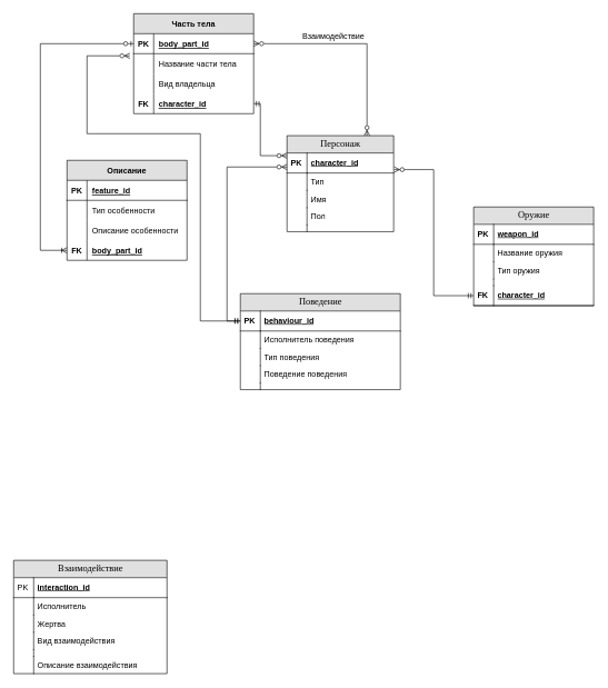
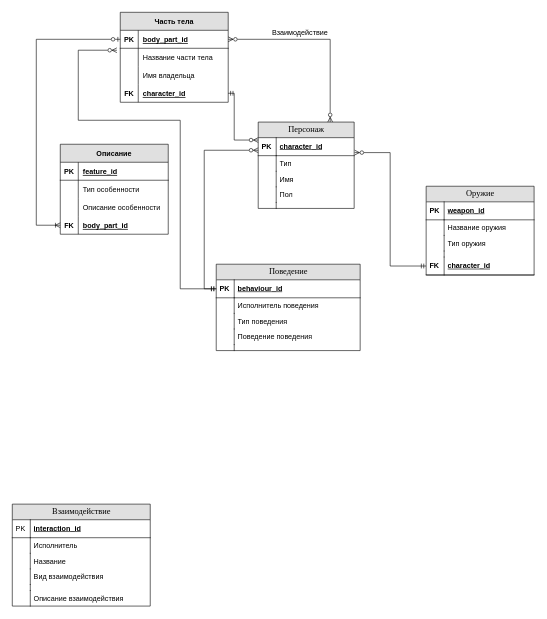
- <mxCell id="59" value="Вид владельца" style="shape=partialRectangle;connectable=0;fillColor=none;top=0;left=0;bottom=0;right=0;align=left;spacingLeft=6;overflow=hidden;" parent="57" vertex="1"><mxGeometry x="30" width="150" height="30" as="geometry"><mxRectangle width="150" height="30" as="alternateBounds" /></mxGeometry></mxCell>
+ <mxCell id="59" value="Имя владельца" style="shape=partialRectangle;connectable=0;fillColor=none;top=0;left=0;bottom=0;right=0;align=left;spacingLeft=6;overflow=hidden;" parent="57" vertex="1"><mxGeometry x="30" width="150" height="30" as="geometry"><mxRectangle width="150" height="30" as="alternateBounds" /></mxGeometry></mxCell>
- <mxCell id="31" value="Жертва" style="shape=partialRectangle;top=0;left=0;right=0;bottom=0;html=1;align=left;verticalAlign=top;fillColor=none;spacingLeft=34;spacingRight=4;whiteSpace=wrap;overflow=hidden;rotatable=0;points=[[0,0.5],[1,0.5]];portConstraint=eastwest;dropTarget=0;" parent="26" vertex="1"><mxGeometry y="82" width="230" height="26" as="geometry" /></mxCell>
+ <mxCell id="31" value="Название" style="shape=partialRectangle;top=0;left=0;right=0;bottom=0;html=1;align=left;verticalAlign=top;fillColor=none;spacingLeft=34;spacingRight=4;whiteSpace=wrap;overflow=hidden;rotatable=0;points=[[0,0.5],[1,0.5]];portConstraint=eastwest;dropTarget=0;" parent="26" vertex="1"><mxGeometry y="82" width="230" height="26" as="geometry" /></mxCell>
